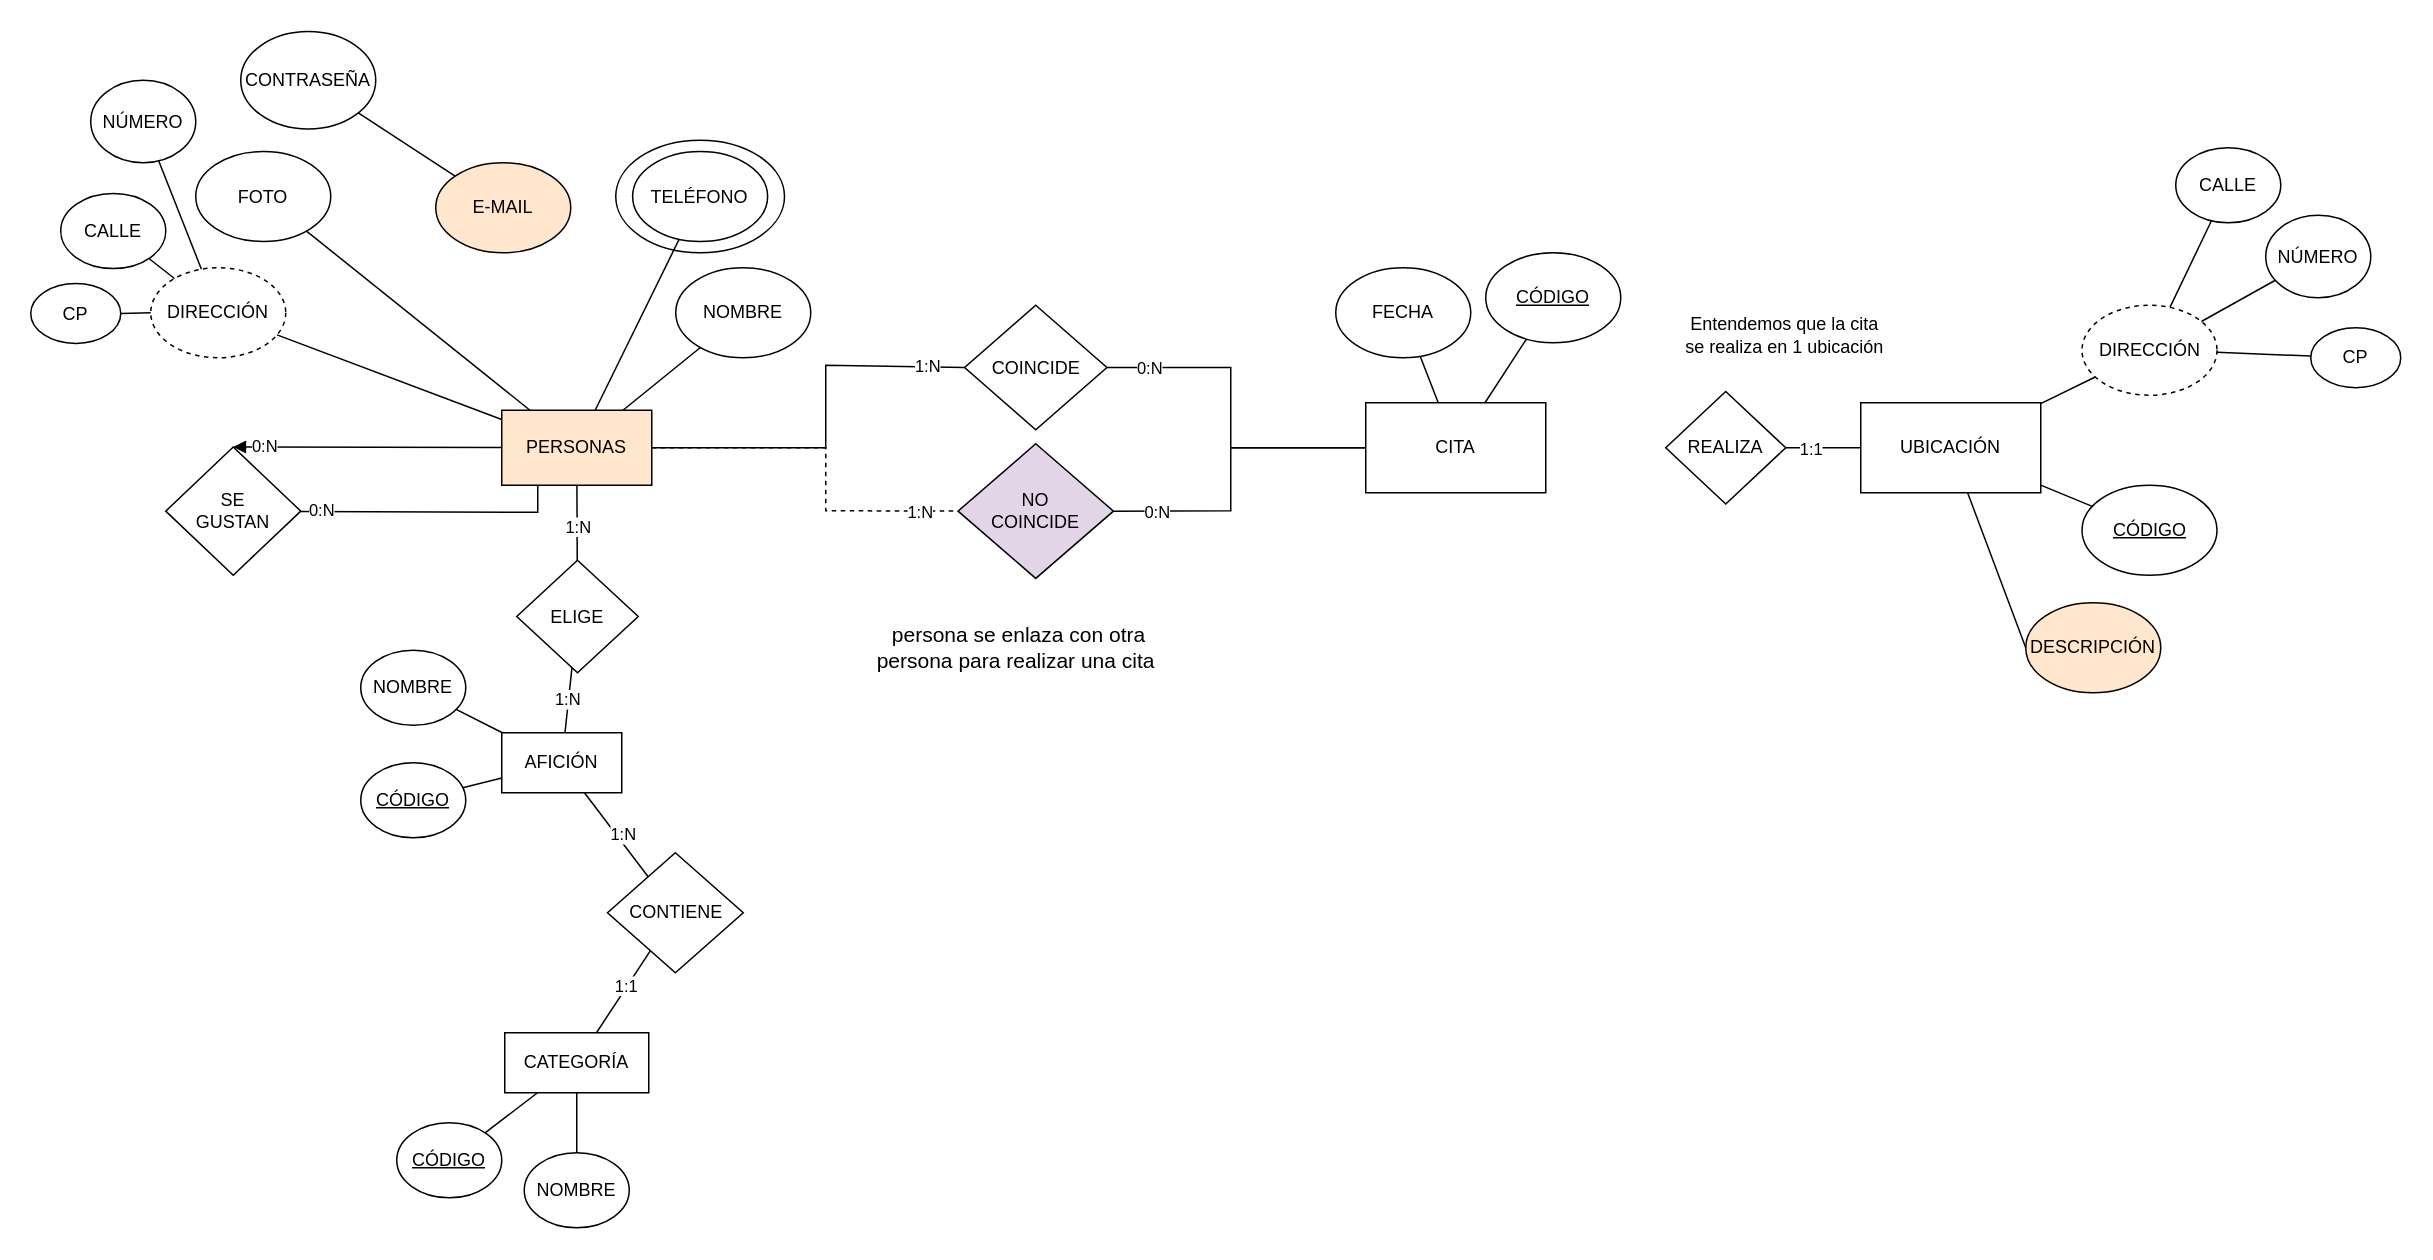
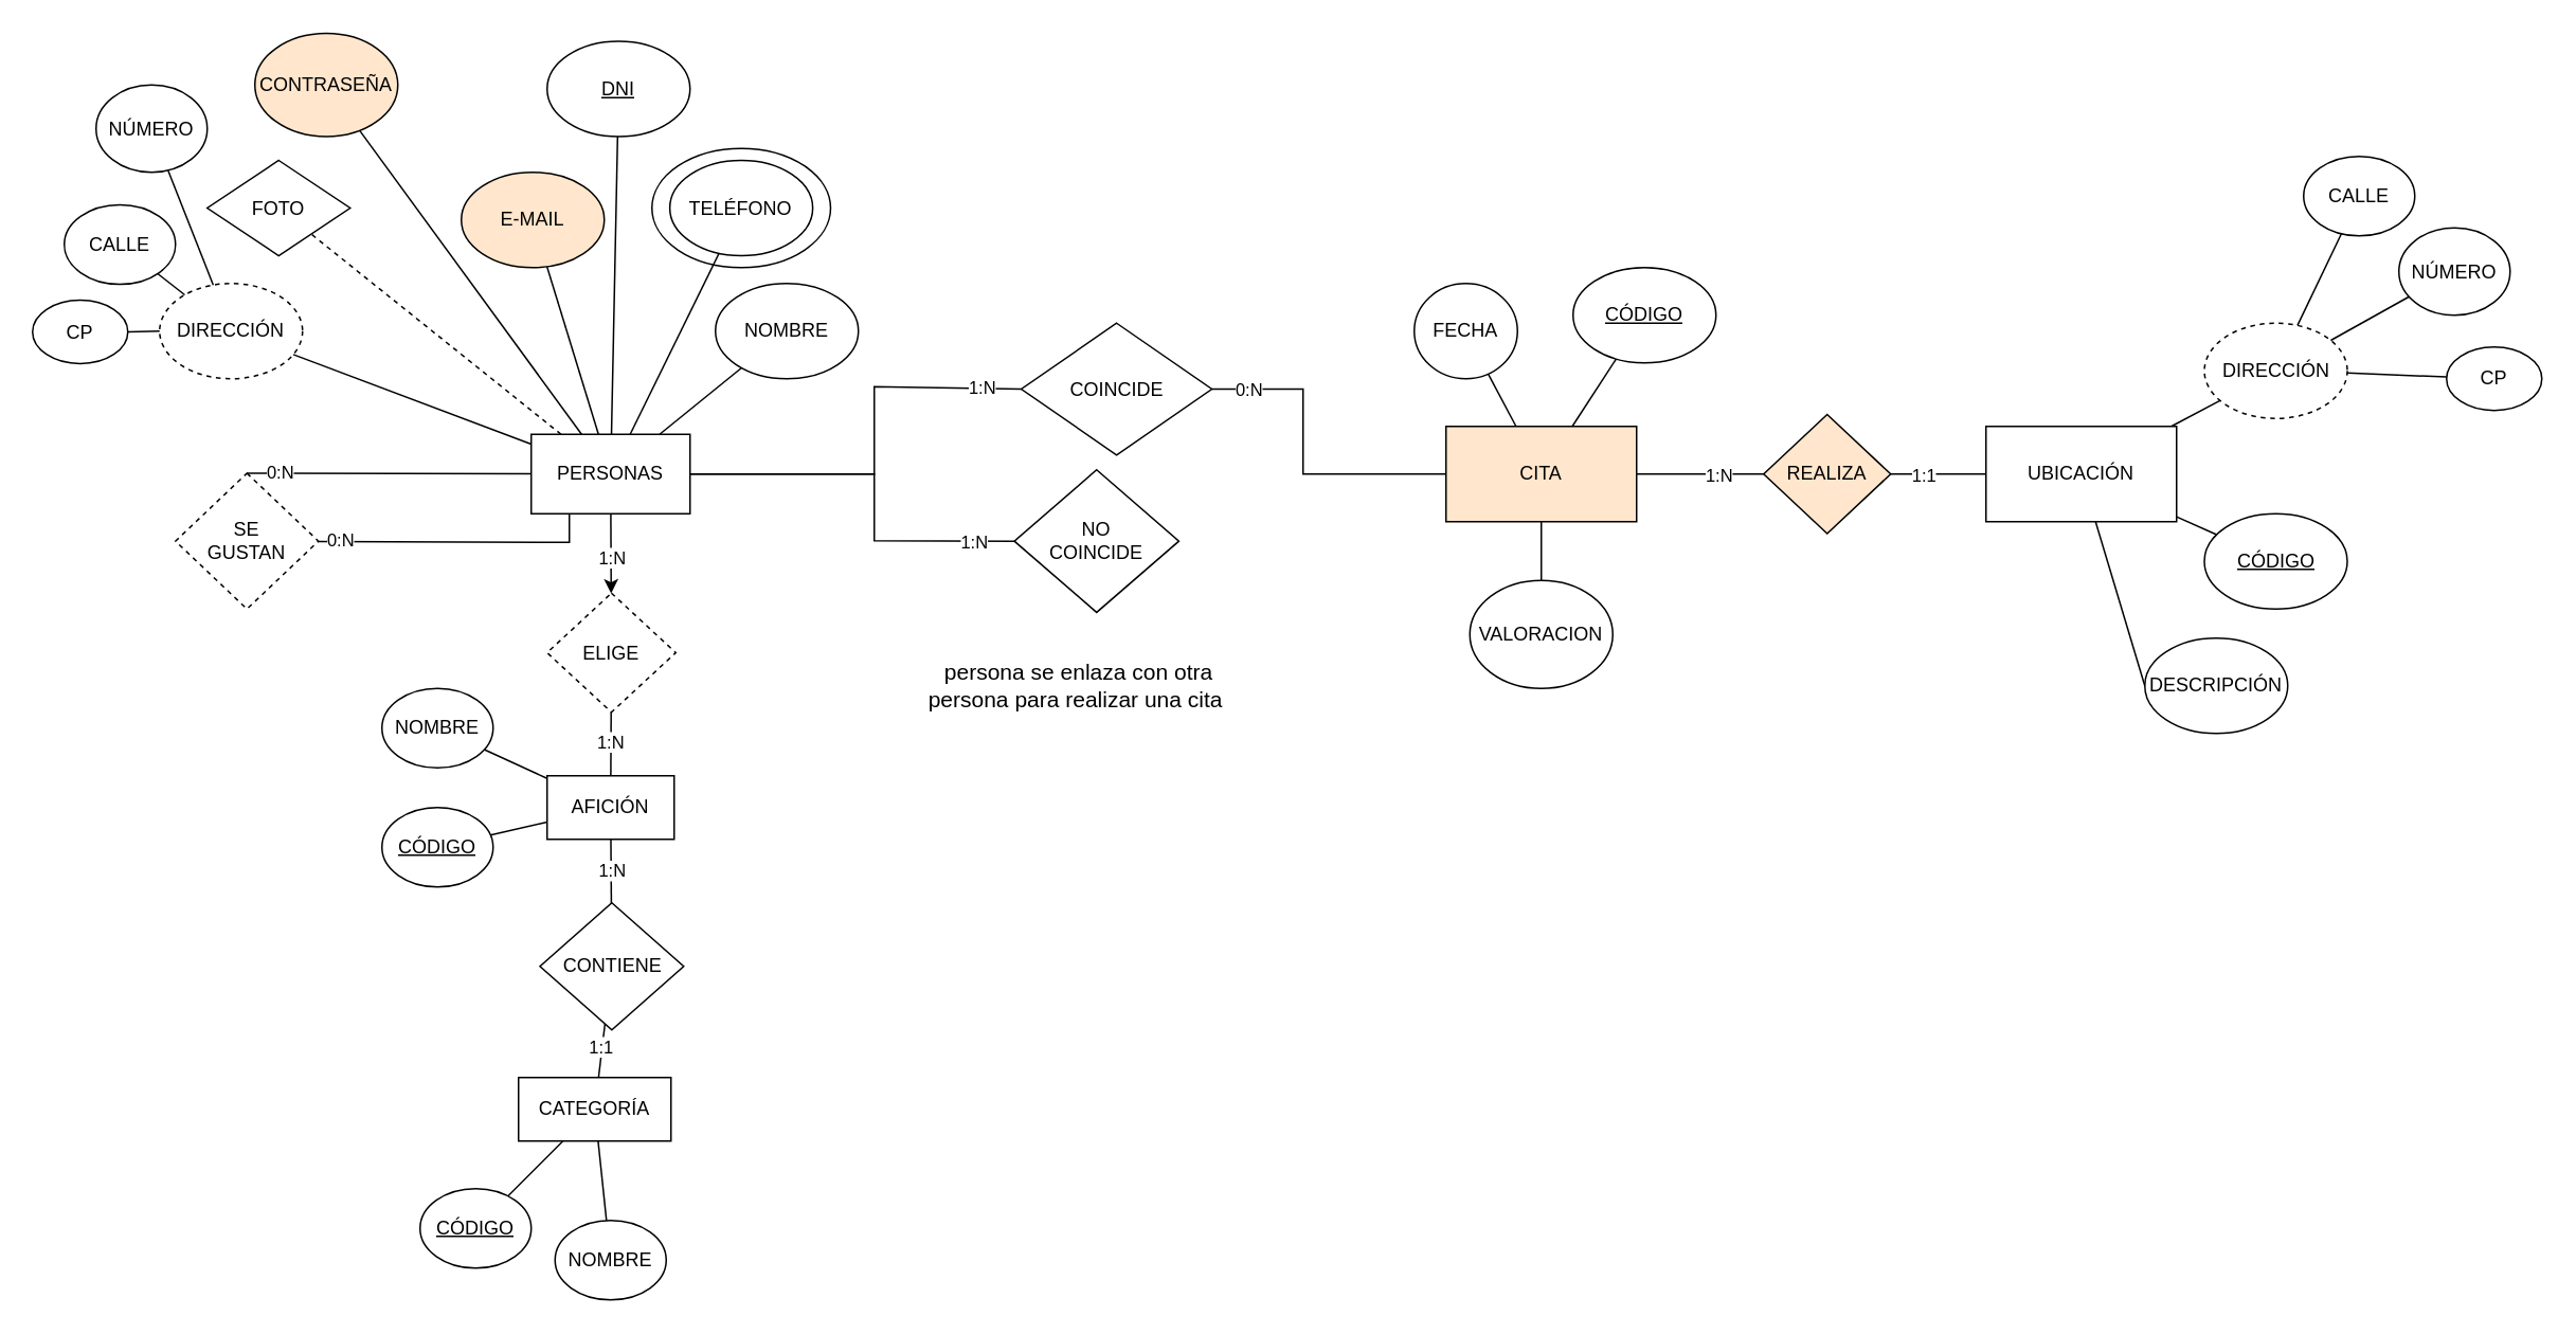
- <mxCell id="61" value="CONTRASEÑA" style="ellipse;whiteSpace=wrap;html=1;" parent="1" vertex="1"><mxGeometry x="160" y="20.5" width="90" height="65" as="geometry" /></mxCell>
+ <mxCell id="61" value="CONTRASEÑA" style="ellipse;whiteSpace=wrap;html=1;fillColor=#ffe6cc;" parent="1" vertex="1"><mxGeometry x="160" y="20.5" width="90" height="65" as="geometry" /></mxCell>
+ <mxCell id="10" value="&lt;u&gt;DNI&lt;/u&gt;" style="ellipse;whiteSpace=wrap;html=1;" parent="1" vertex="1"><mxGeometry x="344" y="25.5" width="90" height="60" as="geometry" /></mxCell>
- <mxCell id="63" value="" style="endArrow=none;html=1;rounded=0;" parent="1" source="62" target="61" edge="1"><mxGeometry width="50" height="50" relative="1" as="geometry"><mxPoint x="770" y="448" as="sourcePoint" /><mxPoint x="820" y="398" as="targetPoint" /></mxGeometry></mxCell>
+ <mxCell id="63" value="" style="endArrow=none;html=1;rounded=0;" parent="1" source="62" target="6" edge="1"><mxGeometry width="50" height="50" relative="1" as="geometry"><mxPoint x="770" y="448" as="sourcePoint" /><mxPoint x="820" y="398" as="targetPoint" /></mxGeometry></mxCell>
- <mxCell id="11" value="FOTO" style="ellipse;whiteSpace=wrap;html=1;" parent="1" vertex="1"><mxGeometry x="130" y="100.5" width="90" height="60" as="geometry" /></mxCell>
+ <mxCell id="11" value="FOTO" style="rhombus;whiteSpace=wrap;html=1;" parent="1" vertex="1"><mxGeometry x="130" y="100.5" width="90" height="60" as="geometry" /></mxCell>
+ <mxCell id="64" value="" style="endArrow=none;html=1;rounded=0;" parent="1" source="6" target="61" edge="1"><mxGeometry width="50" height="50" relative="1" as="geometry"><mxPoint x="770" y="448" as="sourcePoint" /><mxPoint x="820" y="398" as="targetPoint" /></mxGeometry></mxCell>
+ <mxCell id="21" value="" style="endArrow=none;html=1;rounded=0;" parent="1" source="6" target="10" edge="1"><mxGeometry width="50" height="50" relative="1" as="geometry"><mxPoint x="520" y="318" as="sourcePoint" /><mxPoint x="570" y="268" as="targetPoint" /></mxGeometry></mxCell>
- <mxCell id="12" value="FECHA" style="ellipse;whiteSpace=wrap;html=1;" parent="1" vertex="1"><mxGeometry x="890" y="178" width="90" height="60" as="geometry" /></mxCell>
+ <mxCell id="12" value="FECHA" style="ellipse;whiteSpace=wrap;html=1;" parent="1" vertex="1"><mxGeometry x="890" y="178" width="65" height="60" as="geometry" /></mxCell>
- <mxCell id="22" value="" style="endArrow=none;html=1;rounded=0;" parent="1" source="6" target="11" edge="1"><mxGeometry width="50" height="50" relative="1" as="geometry"><mxPoint x="520" y="318" as="sourcePoint" /><mxPoint x="570" y="268" as="targetPoint" /></mxGeometry></mxCell>
+ <mxCell id="22" value="" style="endArrow=none;html=1;rounded=0;dashed=1;" parent="1" source="6" target="11" edge="1"><mxGeometry width="50" height="50" relative="1" as="geometry"><mxPoint x="520" y="318" as="sourcePoint" /><mxPoint x="570" y="268" as="targetPoint" /></mxGeometry></mxCell>
- <mxCell id="78" value="Entendemos que la cita se realiza en 1 ubicación" style="text;html=1;align=center;verticalAlign=middle;whiteSpace=wrap;rounded=0;" parent="1" vertex="1"><mxGeometry x="1120" y="198" width="139" height="50" as="geometry" /></mxCell>
- <mxCell id="5" value="COINCIDE" style="rhombus;whiteSpace=wrap;html=1;strokeWidth=1;" parent="1" vertex="1"><mxGeometry x="642.57" y="203" width="94.86" height="83" as="geometry" /></mxCell>
+ <mxCell id="5" value="COINCIDE" style="rhombus;whiteSpace=wrap;html=1;strokeWidth=1;" parent="1" vertex="1"><mxGeometry x="642.57" y="203" width="120" height="83" as="geometry" /></mxCell>
- <mxCell id="81" value="" style="endArrow=block;html=1;rounded=0;entryX=0.5;entryY=0;entryDx=0;entryDy=0;" parent="1" source="6" target="80" edge="1"><mxGeometry width="50" height="50" relative="1" as="geometry"><mxPoint x="770" y="431" as="sourcePoint" /><mxPoint x="820" y="381" as="targetPoint" /></mxGeometry></mxCell>
+ <mxCell id="81" value="" style="endArrow=none;html=1;rounded=0;entryX=0.5;entryY=0;entryDx=0;entryDy=0;" parent="1" source="6" target="80" edge="1"><mxGeometry width="50" height="50" relative="1" as="geometry"><mxPoint x="770" y="431" as="sourcePoint" /><mxPoint x="820" y="381" as="targetPoint" /></mxGeometry></mxCell>
- <mxCell id="6" value="PERSONAS" style="rounded=0;whiteSpace=wrap;html=1;strokeWidth=1;fillColor=#ffe6cc;" parent="1" vertex="1"><mxGeometry x="334" y="273" width="100" height="50" as="geometry" /></mxCell>
+ <mxCell id="6" value="PERSONAS" style="rounded=0;whiteSpace=wrap;html=1;strokeWidth=1;" parent="1" vertex="1"><mxGeometry x="334" y="273" width="100" height="50" as="geometry" /></mxCell>
- <mxCell id="7" value="CITA" style="rounded=0;whiteSpace=wrap;html=1;strokeWidth=1;" parent="1" vertex="1"><mxGeometry x="910" y="268" width="120" height="60" as="geometry" /></mxCell>
+ <mxCell id="7" value="CITA" style="rounded=0;whiteSpace=wrap;html=1;strokeWidth=1;fillColor=#ffe6cc;" parent="1" vertex="1"><mxGeometry x="910" y="268" width="120" height="60" as="geometry" /></mxCell>
+ <mxCell id="76" value="" style="endArrow=none;html=1;rounded=0;" parent="1" source="73" target="7" edge="1"><mxGeometry width="50" height="50" relative="1" as="geometry"><mxPoint x="770" y="438" as="sourcePoint" /><mxPoint x="820" y="388" as="targetPoint" /></mxGeometry></mxCell>
+ <mxCell id="77" value="1:N" style="edgeLabel;html=1;align=center;verticalAlign=middle;resizable=0;points=[];" parent="76" vertex="1" connectable="0"><mxGeometry x="-0.284" relative="1" as="geometry"><mxPoint as="offset" /></mxGeometry></mxCell>
- <mxCell id="73" value="REALIZA" style="rhombus;whiteSpace=wrap;html=1;" parent="1" vertex="1"><mxGeometry x="1110" y="260.5" width="80" height="75" as="geometry" /></mxCell>
+ <mxCell id="73" value="REALIZA" style="rhombus;whiteSpace=wrap;html=1;fillColor=#ffe6cc;" parent="1" vertex="1"><mxGeometry x="1110" y="260.5" width="80" height="75" as="geometry" /></mxCell>
- <mxCell id="42" value="UBICACIÓN" style="rounded=0;whiteSpace=wrap;html=1;strokeWidth=1;" parent="1" vertex="1"><mxGeometry x="1240" y="268" width="120" height="60" as="geometry" /></mxCell>
+ <mxCell id="42" value="UBICACIÓN" style="rounded=0;whiteSpace=wrap;html=1;strokeWidth=1;" parent="1" vertex="1"><mxGeometry x="1250" y="268" width="120" height="60" as="geometry" /></mxCell>
- <mxCell id="80" value="SE&lt;div&gt;GUSTAN&lt;/div&gt;" style="rhombus;whiteSpace=wrap;html=1;" parent="1" vertex="1"><mxGeometry x="110" y="297.5" width="90" height="85.5" as="geometry" /></mxCell>
+ <mxCell id="80" value="SE&lt;div&gt;GUSTAN&lt;/div&gt;" style="rhombus;whiteSpace=wrap;html=1;dashed=1;" parent="1" vertex="1"><mxGeometry x="110" y="297.5" width="90" height="85.5" as="geometry" /></mxCell>
- <mxCell id="36" value="" style="endArrow=none;html=1;rounded=0;entryX=0;entryY=0.5;entryDx=0;entryDy=0;dashed=1;" parent="1" source="6" target="32" edge="1"><mxGeometry width="50" height="50" relative="1" as="geometry"><mxPoint x="750" y="288" as="sourcePoint" /><mxPoint x="800" y="238" as="targetPoint" /><Array as="points"><mxPoint x="550" y="298" /><mxPoint x="550" y="340" /></Array></mxGeometry></mxCell>
+ <mxCell id="36" value="" style="endArrow=none;html=1;rounded=0;entryX=0;entryY=0.5;entryDx=0;entryDy=0;" parent="1" source="6" target="32" edge="1"><mxGeometry width="50" height="50" relative="1" as="geometry"><mxPoint x="750" y="288" as="sourcePoint" /><mxPoint x="800" y="238" as="targetPoint" /><Array as="points"><mxPoint x="550" y="298" /><mxPoint x="550" y="340" /></Array></mxGeometry></mxCell>
- <mxCell id="32" value="NO&lt;div&gt;COINCIDE&lt;/div&gt;" style="rhombus;whiteSpace=wrap;html=1;strokeWidth=1;fillColor=#e1d5e7;" parent="1" vertex="1"><mxGeometry x="638.22" y="295.37" width="103.56" height="89.75" as="geometry" /></mxCell>
+ <mxCell id="32" value="NO&lt;div&gt;COINCIDE&lt;/div&gt;" style="rhombus;whiteSpace=wrap;html=1;strokeWidth=1;" parent="1" vertex="1"><mxGeometry x="638.22" y="295.37" width="103.56" height="89.75" as="geometry" /></mxCell>
- <mxCell id="34" value="" style="endArrow=none;html=1;rounded=0;entryX=0;entryY=0.5;entryDx=0;entryDy=0;exitX=1;exitY=0.5;exitDx=0;exitDy=0;" parent="1" source="32" target="7" edge="1"><mxGeometry width="50" height="50" relative="1" as="geometry"><mxPoint x="760" y="348" as="sourcePoint" /><mxPoint x="800" y="238" as="targetPoint" /><Array as="points"><mxPoint x="820" y="340" /><mxPoint x="820" y="298" /></Array></mxGeometry></mxCell>
- <mxCell id="35" value="0:N" style="edgeLabel;html=1;align=center;verticalAlign=middle;resizable=0;points=[];" parent="34" vertex="1" connectable="0"><mxGeometry x="-0.727" relative="1" as="geometry"><mxPoint as="offset" /></mxGeometry></mxCell>
+ <mxCell id="85" value="" style="endArrow=none;html=1;rounded=0;" edge="1" parent="1" source="33" target="7"><mxGeometry width="50" height="50" relative="1" as="geometry"><mxPoint x="740" y="281" as="sourcePoint" /><mxPoint x="790" y="231" as="targetPoint" /></mxGeometry></mxCell>
- <mxCell id="27" value="" style="endArrow=none;html=1;rounded=0;" parent="1" source="6" target="18" edge="1"><mxGeometry width="50" height="50" relative="1" as="geometry"><mxPoint x="960" y="258" as="sourcePoint" /><mxPoint x="1010" y="208" as="targetPoint" /></mxGeometry></mxCell>
+ <mxCell id="27" value="" style="endArrow=classic;html=1;rounded=0;" parent="1" source="6" target="18" edge="1"><mxGeometry width="50" height="50" relative="1" as="geometry"><mxPoint x="960" y="258" as="sourcePoint" /><mxPoint x="1010" y="208" as="targetPoint" /></mxGeometry></mxCell>
+ <mxCell id="33" value="VALORACION" style="ellipse;whiteSpace=wrap;html=1;" parent="1" vertex="1"><mxGeometry x="925" y="365" width="90" height="68" as="geometry" /></mxCell>
- <mxCell id="18" value="ELIGE" style="rhombus;whiteSpace=wrap;html=1;" parent="1" vertex="1"><mxGeometry x="344" y="373" width="81" height="75" as="geometry" /></mxCell>
+ <mxCell id="18" value="ELIGE" style="rhombus;whiteSpace=wrap;html=1;dashed=1;" parent="1" vertex="1"><mxGeometry x="344" y="373" width="81" height="75" as="geometry" /></mxCell>
- <mxCell id="14" value="DESCRIPCIÓN" style="ellipse;whiteSpace=wrap;html=1;fillColor=#ffe6cc;" parent="1" vertex="1"><mxGeometry x="1350" y="401.33" width="90" height="60" as="geometry" /></mxCell>
+ <mxCell id="14" value="DESCRIPCIÓN" style="ellipse;whiteSpace=wrap;html=1;" parent="1" vertex="1"><mxGeometry x="1350" y="401.33" width="90" height="60" as="geometry" /></mxCell>
- <mxCell id="29" value="AFICIÓN" style="rounded=0;whiteSpace=wrap;html=1;" parent="1" vertex="1"><mxGeometry x="334" y="488" width="80" height="40" as="geometry" /></mxCell>
+ <mxCell id="29" value="AFICIÓN" style="rounded=0;whiteSpace=wrap;html=1;" parent="1" vertex="1"><mxGeometry x="344" y="488" width="80" height="40" as="geometry" /></mxCell>
- <mxCell id="48" value="CONTIENE" style="rhombus;whiteSpace=wrap;html=1;" parent="1" vertex="1"><mxGeometry x="404.5" y="568" width="90.5" height="80" as="geometry" /></mxCell>
+ <mxCell id="48" value="CONTIENE" style="rhombus;whiteSpace=wrap;html=1;" parent="1" vertex="1"><mxGeometry x="339.5" y="568" width="90.5" height="80" as="geometry" /></mxCell>
- <mxCell id="45" value="CATEGORÍA" style="rounded=0;whiteSpace=wrap;html=1;strokeWidth=1;" parent="1" vertex="1"><mxGeometry x="336" y="688" width="96" height="40" as="geometry" /></mxCell>
+ <mxCell id="45" value="CATEGORÍA" style="rounded=0;whiteSpace=wrap;html=1;strokeWidth=1;" parent="1" vertex="1"><mxGeometry x="326" y="678" width="96" height="40" as="geometry" /></mxCell>
